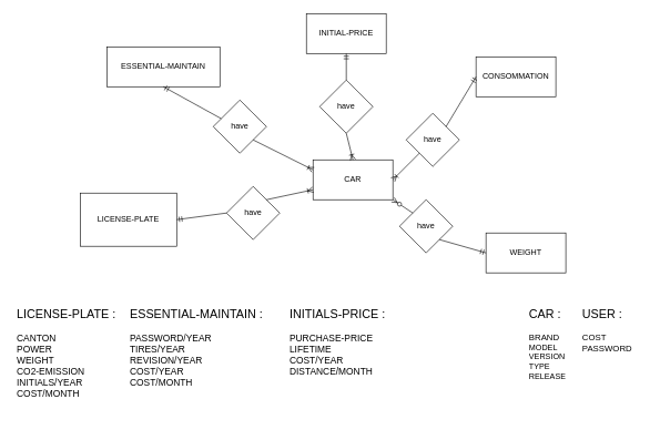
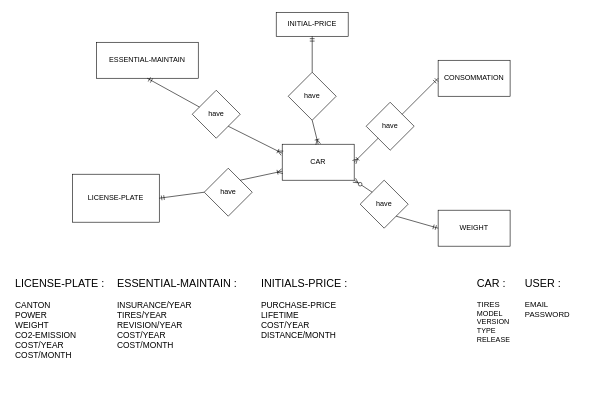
- <mxCell id="6" value="INITIAL-PRICE" style="rounded=0;whiteSpace=wrap;html=1;" parent="1" vertex="1"><mxGeometry x="460" y="20" width="120" height="60" as="geometry" /></mxCell>
+ <mxCell id="6" value="INITIAL-PRICE" style="rounded=0;whiteSpace=wrap;html=1;" parent="1" vertex="1"><mxGeometry x="460" y="20" width="120" height="40" as="geometry" /></mxCell>
- <mxCell id="4" value="CONSOMMATION" style="rounded=0;whiteSpace=wrap;html=1;" parent="1" vertex="1"><mxGeometry x="715" y="85" width="120" height="60" as="geometry" /></mxCell>
+ <mxCell id="4" value="CONSOMMATION" style="rounded=0;whiteSpace=wrap;html=1;" parent="1" vertex="1"><mxGeometry x="730" y="100" width="120" height="60" as="geometry" /></mxCell>
- <mxCell id="27" value="&lt;p style=&quot;line-height: 40%&quot;&gt;&lt;/p&gt;&lt;blockquote style=&quot;margin: 0 0 0 40px ; border: none ; padding: 0px&quot;&gt;&lt;/blockquote&gt;&lt;span&gt;&lt;font style=&quot;font-size: 18px&quot;&gt;USER :&lt;br&gt;&lt;/font&gt;&lt;/span&gt;&lt;font style=&quot;font-size: 14px&quot;&gt;&lt;br&gt;&lt;/font&gt;&lt;font style=&quot;font-size: 13px&quot;&gt;COST&lt;br&gt;PASSWORD&lt;/font&gt;&lt;br&gt;&lt;p&gt;&lt;/p&gt;" style="text;html=1;strokeColor=none;fillColor=none;spacing=5;spacingTop=-20;whiteSpace=wrap;overflow=hidden;rounded=0;" vertex="1" parent="1"><mxGeometry x="870" y="460" width="100" height="150" as="geometry" /></mxCell>
+ <mxCell id="27" value="&lt;p style=&quot;line-height: 40%&quot;&gt;&lt;/p&gt;&lt;blockquote style=&quot;margin: 0 0 0 40px ; border: none ; padding: 0px&quot;&gt;&lt;/blockquote&gt;&lt;span&gt;&lt;font style=&quot;font-size: 18px&quot;&gt;USER :&lt;br&gt;&lt;/font&gt;&lt;/span&gt;&lt;font style=&quot;font-size: 14px&quot;&gt;&lt;br&gt;&lt;/font&gt;&lt;font style=&quot;font-size: 13px&quot;&gt;EMAIL&lt;br&gt;PASSWORD&lt;/font&gt;&lt;br&gt;&lt;p&gt;&lt;/p&gt;" style="text;html=1;strokeColor=none;fillColor=none;spacing=5;spacingTop=-20;whiteSpace=wrap;overflow=hidden;rounded=0;" vertex="1" parent="1"><mxGeometry x="870" y="460" width="100" height="150" as="geometry" /></mxCell>
- <mxCell id="8" value="&lt;p style=&quot;line-height: 40%&quot;&gt;&lt;/p&gt;&lt;blockquote style=&quot;margin: 0 0 0 40px ; border: none ; padding: 0px&quot;&gt;&lt;/blockquote&gt;&lt;span&gt;&lt;font style=&quot;font-size: 18px&quot;&gt;ESSENTIAL-MAINTAIN :&lt;br&gt;&lt;/font&gt;&lt;/span&gt;&lt;font style=&quot;font-size: 14px&quot;&gt;&lt;br&gt;&lt;/font&gt;&lt;blockquote style=&quot;margin: 0px 0px 0px 40px ; border: none ; padding: 0px&quot;&gt;&lt;/blockquote&gt;&lt;font style=&quot;font-size: 14px&quot;&gt;PASSWORD/YEAR&lt;br&gt;&lt;font&gt;TIRES/YEAR&lt;br&gt;&lt;/font&gt;REVISION/YEAR&lt;br&gt;COST/YEAR&lt;br&gt;COST/MONTH&lt;/font&gt;&lt;br&gt;&lt;p&gt;&lt;/p&gt;" style="text;html=1;strokeColor=none;fillColor=none;spacing=5;spacingTop=-20;whiteSpace=wrap;overflow=hidden;rounded=0;" parent="1" vertex="1"><mxGeometry x="190" y="460" width="240" height="160" as="geometry" /></mxCell>
+ <mxCell id="8" value="&lt;p style=&quot;line-height: 40%&quot;&gt;&lt;/p&gt;&lt;blockquote style=&quot;margin: 0 0 0 40px ; border: none ; padding: 0px&quot;&gt;&lt;/blockquote&gt;&lt;span&gt;&lt;font style=&quot;font-size: 18px&quot;&gt;ESSENTIAL-MAINTAIN :&lt;br&gt;&lt;/font&gt;&lt;/span&gt;&lt;font style=&quot;font-size: 14px&quot;&gt;&lt;br&gt;&lt;/font&gt;&lt;blockquote style=&quot;margin: 0px 0px 0px 40px ; border: none ; padding: 0px&quot;&gt;&lt;/blockquote&gt;&lt;font style=&quot;font-size: 14px&quot;&gt;INSURANCE/YEAR&lt;br&gt;&lt;font&gt;TIRES/YEAR&lt;br&gt;&lt;/font&gt;REVISION/YEAR&lt;br&gt;COST/YEAR&lt;br&gt;COST/MONTH&lt;/font&gt;&lt;br&gt;&lt;p&gt;&lt;/p&gt;" style="text;html=1;strokeColor=none;fillColor=none;spacing=5;spacingTop=-20;whiteSpace=wrap;overflow=hidden;rounded=0;" parent="1" vertex="1"><mxGeometry x="190" y="460" width="240" height="160" as="geometry" /></mxCell>
- <mxCell id="10" value="&lt;p style=&quot;line-height: 40%&quot;&gt;&lt;/p&gt;&lt;blockquote style=&quot;margin: 0 0 0 40px ; border: none ; padding: 0px&quot;&gt;&lt;/blockquote&gt;&lt;span&gt;&lt;font style=&quot;font-size: 18px&quot;&gt;CAR :&lt;br&gt;&lt;/font&gt;&lt;/span&gt;&lt;font style=&quot;font-size: 14px&quot;&gt;&lt;br&gt;&lt;/font&gt;&lt;font style=&quot;font-size: 13px&quot;&gt;BRAND&lt;br&gt;&lt;/font&gt;MODEL&lt;br&gt;VERSION&lt;br&gt;TYPE&lt;br&gt;RELEASE&lt;br&gt;&lt;p&gt;&lt;/p&gt;" style="text;html=1;strokeColor=none;fillColor=none;spacing=5;spacingTop=-20;whiteSpace=wrap;overflow=hidden;rounded=0;" parent="1" vertex="1"><mxGeometry x="790" y="460" width="100" height="150" as="geometry" /></mxCell>
+ <mxCell id="10" value="&lt;p style=&quot;line-height: 40%&quot;&gt;&lt;/p&gt;&lt;blockquote style=&quot;margin: 0 0 0 40px ; border: none ; padding: 0px&quot;&gt;&lt;/blockquote&gt;&lt;span&gt;&lt;font style=&quot;font-size: 18px&quot;&gt;CAR :&lt;br&gt;&lt;/font&gt;&lt;/span&gt;&lt;font style=&quot;font-size: 14px&quot;&gt;&lt;br&gt;&lt;/font&gt;&lt;font style=&quot;font-size: 13px&quot;&gt;TIRES&lt;br&gt;&lt;/font&gt;MODEL&lt;br&gt;VERSION&lt;br&gt;TYPE&lt;br&gt;RELEASE&lt;br&gt;&lt;p&gt;&lt;/p&gt;" style="text;html=1;strokeColor=none;fillColor=none;spacing=5;spacingTop=-20;whiteSpace=wrap;overflow=hidden;rounded=0;" parent="1" vertex="1"><mxGeometry x="790" y="460" width="100" height="150" as="geometry" /></mxCell>
- <mxCell id="7" value="&lt;p style=&quot;line-height: 40%&quot;&gt;&lt;/p&gt;&lt;blockquote style=&quot;margin: 0 0 0 40px ; border: none ; padding: 0px&quot;&gt;&lt;/blockquote&gt;&lt;span&gt;&lt;font style=&quot;font-size: 18px&quot;&gt;LICENSE-PLATE :&lt;br&gt;&lt;/font&gt;&lt;/span&gt;&lt;font style=&quot;font-size: 14px&quot;&gt;&lt;br&gt;CANTON&lt;br&gt;POWER&lt;br&gt;WEIGHT&amp;nbsp;&lt;br&gt;CO2-EMISSION&lt;br&gt;INITIALS/YEAR&lt;br&gt;COST/MONTH&lt;br&gt;&lt;br&gt;&lt;/font&gt;&lt;blockquote style=&quot;margin: 0px 0px 0px 40px ; border: none ; padding: 0px ; font-size: 14px&quot;&gt;&lt;/blockquote&gt;&lt;br&gt;&lt;p&gt;&lt;/p&gt;" style="text;html=1;strokeColor=none;fillColor=none;spacing=5;spacingTop=-20;whiteSpace=wrap;overflow=hidden;rounded=0;" parent="1" vertex="1"><mxGeometry x="20" y="460" width="170" height="180" as="geometry" /></mxCell>
+ <mxCell id="7" value="&lt;p style=&quot;line-height: 40%&quot;&gt;&lt;/p&gt;&lt;blockquote style=&quot;margin: 0 0 0 40px ; border: none ; padding: 0px&quot;&gt;&lt;/blockquote&gt;&lt;span&gt;&lt;font style=&quot;font-size: 18px&quot;&gt;LICENSE-PLATE :&lt;br&gt;&lt;/font&gt;&lt;/span&gt;&lt;font style=&quot;font-size: 14px&quot;&gt;&lt;br&gt;CANTON&lt;br&gt;POWER&lt;br&gt;WEIGHT&amp;nbsp;&lt;br&gt;CO2-EMISSION&lt;br&gt;COST/YEAR&lt;br&gt;COST/MONTH&lt;br&gt;&lt;br&gt;&lt;/font&gt;&lt;blockquote style=&quot;margin: 0px 0px 0px 40px ; border: none ; padding: 0px ; font-size: 14px&quot;&gt;&lt;/blockquote&gt;&lt;br&gt;&lt;p&gt;&lt;/p&gt;" style="text;html=1;strokeColor=none;fillColor=none;spacing=5;spacingTop=-20;whiteSpace=wrap;overflow=hidden;rounded=0;" parent="1" vertex="1"><mxGeometry x="20" y="460" width="170" height="180" as="geometry" /></mxCell>
